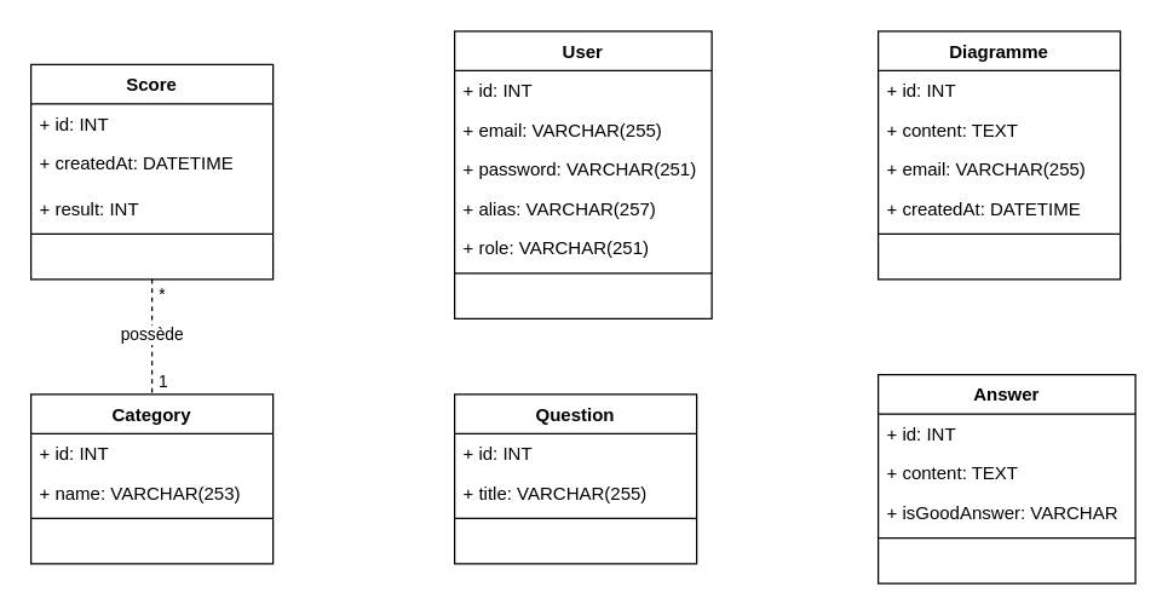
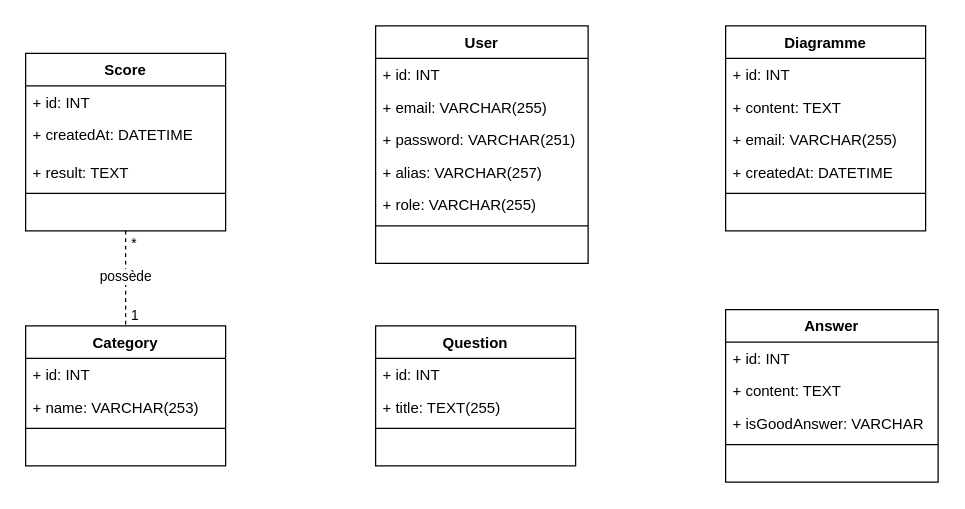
- <mxCell id="36" value="+ result: INT" style="text;strokeColor=none;fillColor=none;align=left;verticalAlign=top;spacingLeft=4;spacingRight=4;overflow=hidden;rotatable=0;points=[[0,0.5],[1,0.5]];portConstraint=eastwest;whiteSpace=wrap;html=1;" parent="33" vertex="1"><mxGeometry y="82" width="160" height="26" as="geometry" /></mxCell>
+ <mxCell id="36" value="+ result: TEXT" style="text;strokeColor=none;fillColor=none;align=left;verticalAlign=top;spacingLeft=4;spacingRight=4;overflow=hidden;rotatable=0;points=[[0,0.5],[1,0.5]];portConstraint=eastwest;whiteSpace=wrap;html=1;" parent="33" vertex="1"><mxGeometry y="82" width="160" height="26" as="geometry" /></mxCell>
- <mxCell id="7" value="+ role: VARCHAR(251)" style="text;strokeColor=none;fillColor=none;align=left;verticalAlign=top;spacingLeft=4;spacingRight=4;overflow=hidden;rotatable=0;points=[[0,0.5],[1,0.5]];portConstraint=eastwest;whiteSpace=wrap;html=1;" parent="2" vertex="1"><mxGeometry y="130" width="170" height="26" as="geometry" /></mxCell>
+ <mxCell id="7" value="+ role: VARCHAR(255)" style="text;strokeColor=none;fillColor=none;align=left;verticalAlign=top;spacingLeft=4;spacingRight=4;overflow=hidden;rotatable=0;points=[[0,0.5],[1,0.5]];portConstraint=eastwest;whiteSpace=wrap;html=1;" parent="2" vertex="1"><mxGeometry y="130" width="170" height="26" as="geometry" /></mxCell>
- <mxCell id="24" value="+ title: VARCHAR(255)" style="text;strokeColor=none;fillColor=none;align=left;verticalAlign=top;spacingLeft=4;spacingRight=4;overflow=hidden;rotatable=0;points=[[0,0.5],[1,0.5]];portConstraint=eastwest;whiteSpace=wrap;html=1;" parent="22" vertex="1"><mxGeometry y="52" width="160" height="26" as="geometry" /></mxCell>
+ <mxCell id="24" value="+ title: TEXT(255)" style="text;strokeColor=none;fillColor=none;align=left;verticalAlign=top;spacingLeft=4;spacingRight=4;overflow=hidden;rotatable=0;points=[[0,0.5],[1,0.5]];portConstraint=eastwest;whiteSpace=wrap;html=1;" parent="22" vertex="1"><mxGeometry y="52" width="160" height="26" as="geometry" /></mxCell>
